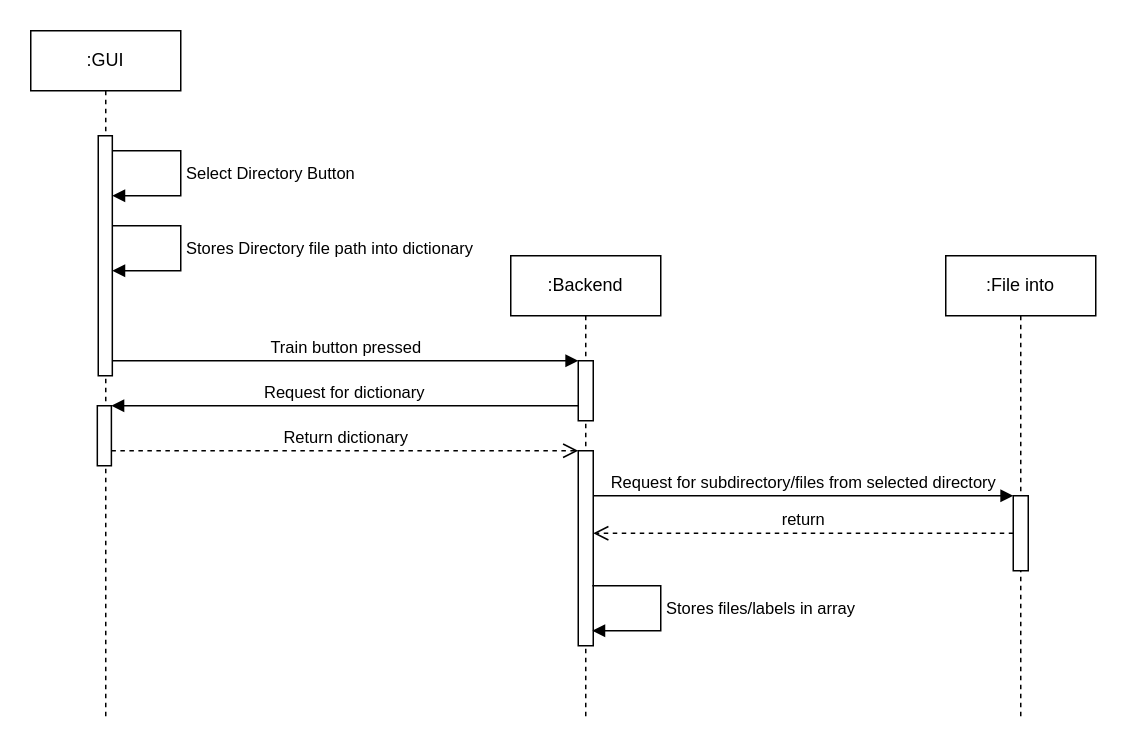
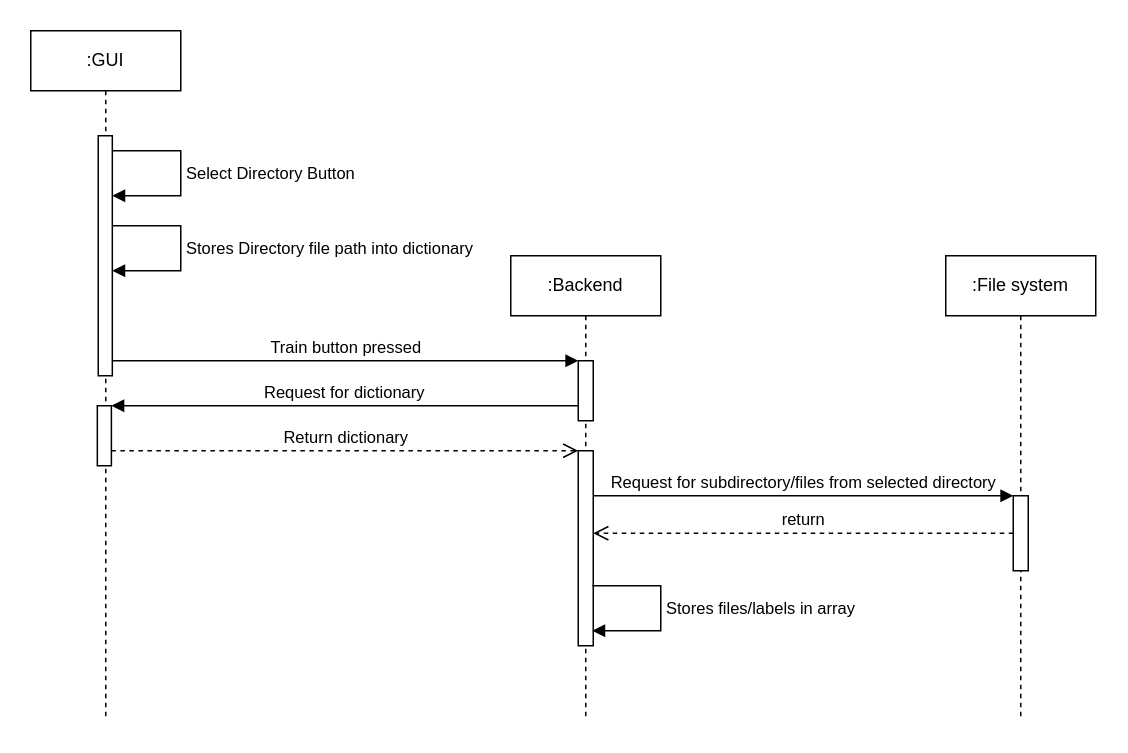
- <mxCell id="2" value=":File into" style="shape=umlLifeline;perimeter=lifelinePerimeter;whiteSpace=wrap;html=1;container=0;dropTarget=0;collapsible=0;recursiveResize=0;outlineConnect=0;portConstraint=eastwest;newEdgeStyle={&quot;edgeStyle&quot;:&quot;elbowEdgeStyle&quot;,&quot;elbow&quot;:&quot;vertical&quot;,&quot;curved&quot;:0,&quot;rounded&quot;:0};" parent="1" vertex="1"><mxGeometry x="630" y="170" width="100" height="310" as="geometry" /></mxCell>
+ <mxCell id="2" value=":File system" style="shape=umlLifeline;perimeter=lifelinePerimeter;whiteSpace=wrap;html=1;container=0;dropTarget=0;collapsible=0;recursiveResize=0;outlineConnect=0;portConstraint=eastwest;newEdgeStyle={&quot;edgeStyle&quot;:&quot;elbowEdgeStyle&quot;,&quot;elbow&quot;:&quot;vertical&quot;,&quot;curved&quot;:0,&quot;rounded&quot;:0};" parent="1" vertex="1"><mxGeometry x="630" y="170" width="100" height="310" as="geometry" /></mxCell>
